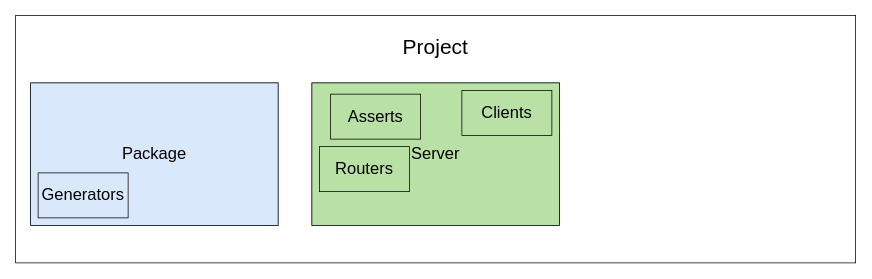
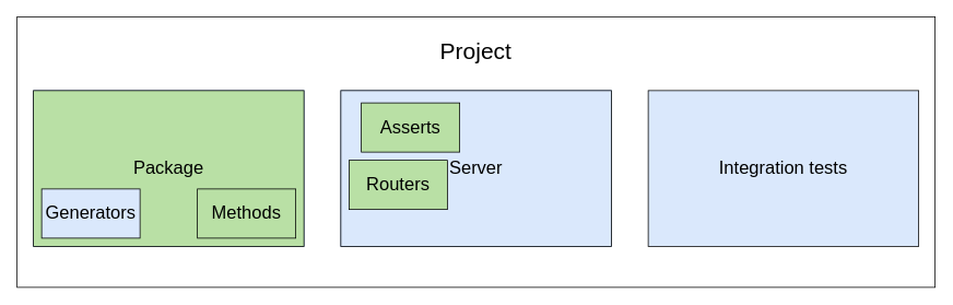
- <mxCell id="14" value="Clients" style="rounded=0;whiteSpace=wrap;html=1;fillColor=#B9E0A5;fontSize=22;" vertex="1" parent="10"><mxGeometry x="200" y="10" width="120" height="60" as="geometry" /></mxCell>
- <mxCell id="6" value="&lt;font style=&quot;font-size: 22px&quot;&gt;Package&lt;/font&gt;" style="rounded=0;whiteSpace=wrap;html=1;fillColor=#DAE8FC;" vertex="1" parent="5"><mxGeometry width="330" height="190" as="geometry" /></mxCell>
+ <mxCell id="6" value="&lt;font style=&quot;font-size: 22px&quot;&gt;Package&lt;/font&gt;" style="rounded=0;whiteSpace=wrap;html=1;fillColor=#b9e0a5;" vertex="1" parent="5"><mxGeometry width="330" height="190" as="geometry" /></mxCell>
- <mxCell id="11" value="Server" style="rounded=0;whiteSpace=wrap;html=1;fillColor=#b9e0a5;fontSize=22;" vertex="1" parent="10"><mxGeometry width="330" height="190" as="geometry" /></mxCell>
+ <mxCell id="11" value="Server" style="rounded=0;whiteSpace=wrap;html=1;fillColor=#DAE8FC;fontSize=22;" vertex="1" parent="10"><mxGeometry width="330" height="190" as="geometry" /></mxCell>
+ <mxCell id="16" value="&lt;font style=&quot;font-size: 22px&quot;&gt;Integration tests&lt;/font&gt;" style="rounded=0;whiteSpace=wrap;html=1;fillColor=#DAE8FC;" vertex="1" parent="15"><mxGeometry width="330" height="190" as="geometry" /></mxCell>
+ <mxCell id="7" value="Methods" style="rounded=0;whiteSpace=wrap;html=1;fillColor=#B9E0A5;fontSize=22;" vertex="1" parent="5"><mxGeometry x="200" y="120" width="120" height="60" as="geometry" /></mxCell>
